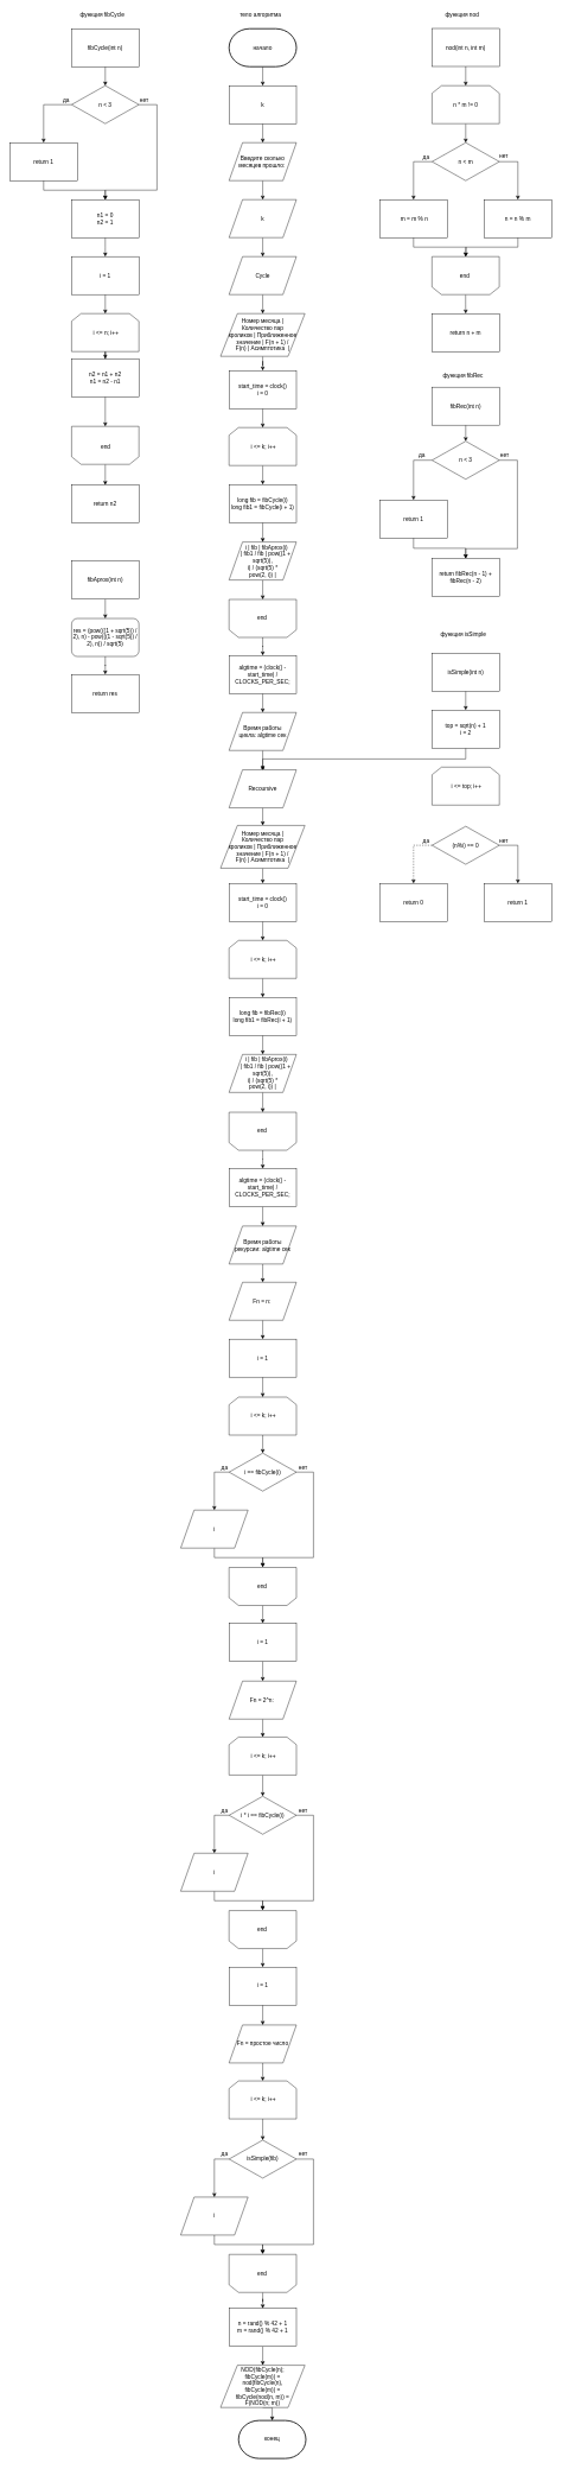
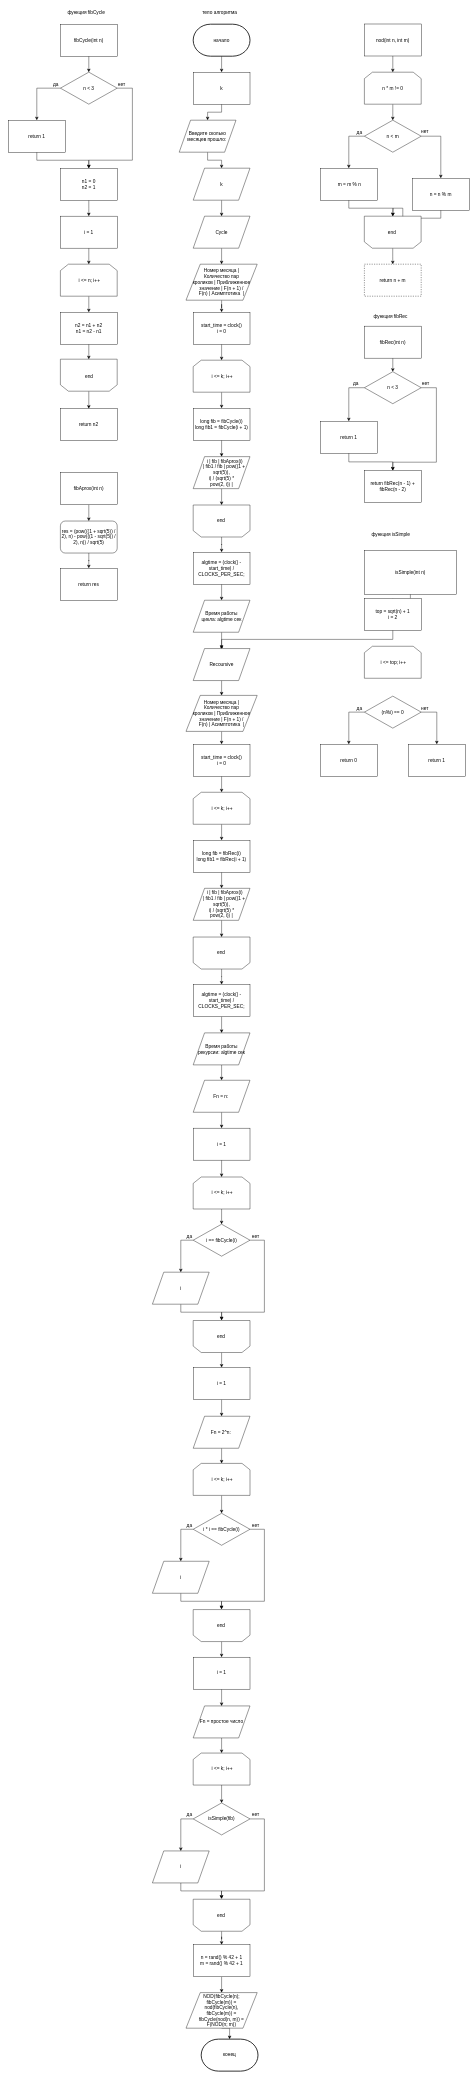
- <mxCell id="104" value="функция nod" style="text;html=1;resizable=0;points=[];autosize=1;align=left;verticalAlign=top;spacingTop=-4;" vertex="1" parent="1"><mxGeometry x="936" y="20" width="90" height="20" as="geometry" /></mxCell>
- <mxCell id="7" value="Введите сколько месяцев прошло:&amp;nbsp;" style="shape=parallelogram;perimeter=parallelogramPerimeter;whiteSpace=wrap;html=1;" parent="1" vertex="1"><mxGeometry x="482" y="300" width="142" height="80" as="geometry" /></mxCell>
+ <mxCell id="7" value="Введите сколько месяцев прошло:&amp;nbsp;" style="shape=parallelogram;perimeter=parallelogramPerimeter;whiteSpace=wrap;html=1;" parent="1" vertex="1"><mxGeometry x="447" y="300" width="142" height="80" as="geometry" /></mxCell>
- <mxCell id="113" value="n = n % m" style="rounded=0;whiteSpace=wrap;html=1;" vertex="1" parent="1"><mxGeometry x="1020" y="420" width="142" height="80" as="geometry" /></mxCell>
+ <mxCell id="113" value="n = n % m" style="rounded=0;whiteSpace=wrap;html=1;" vertex="1" parent="1"><mxGeometry x="1030" y="445" width="142" height="80" as="geometry" /></mxCell>
- <mxCell id="116" value="return n + m" style="rounded=0;whiteSpace=wrap;html=1;" vertex="1" parent="1"><mxGeometry x="910" y="660" width="142" height="80" as="geometry" /></mxCell>
+ <mxCell id="116" value="return n + m" style="rounded=0;whiteSpace=wrap;html=1;dashed=1;" vertex="1" parent="1"><mxGeometry x="910" y="660" width="142" height="80" as="geometry" /></mxCell>
- <mxCell id="145" value="&lt;div&gt;n2 = n1 + n2&lt;/div&gt;&lt;div&gt;n1 = n2 - n1&lt;/div&gt;" style="rounded=0;whiteSpace=wrap;html=1;" vertex="1" parent="1"><mxGeometry x="150" y="755.1" width="142" height="80" as="geometry" /></mxCell>
+ <mxCell id="145" value="&lt;div&gt;n2 = n1 + n2&lt;/div&gt;&lt;div&gt;n1 = n2 - n1&lt;/div&gt;" style="rounded=0;whiteSpace=wrap;html=1;" vertex="1" parent="1"><mxGeometry x="150" y="780.1" width="142" height="80" as="geometry" /></mxCell>
- <mxCell id="152" value="isSimple(int n)" style="rounded=0;whiteSpace=wrap;html=1;" vertex="1" parent="1"><mxGeometry x="910" y="1375.1" width="142" height="80" as="geometry" /></mxCell>
+ <mxCell id="152" value="isSimple(int n)" style="rounded=0;whiteSpace=wrap;html=1;" vertex="1" parent="1"><mxGeometry x="910" y="1375.1" width="230" height="110" as="geometry" /></mxCell>
- <mxCell id="159" style="edgeStyle=orthogonalEdgeStyle;rounded=0;orthogonalLoop=1;jettySize=auto;html=1;exitX=0;exitY=0.5;exitDx=0;exitDy=0;entryX=0.5;entryY=0;entryDx=0;entryDy=0;dashed=1;" edge="1" parent="1" source="161" target="162"><mxGeometry relative="1" as="geometry" /></mxCell>
+ <mxCell id="159" style="edgeStyle=orthogonalEdgeStyle;rounded=0;orthogonalLoop=1;jettySize=auto;html=1;exitX=0;exitY=0.5;exitDx=0;exitDy=0;entryX=0.5;entryY=0;entryDx=0;entryDy=0;" edge="1" parent="1" source="161" target="162"><mxGeometry relative="1" as="geometry" /></mxCell>
